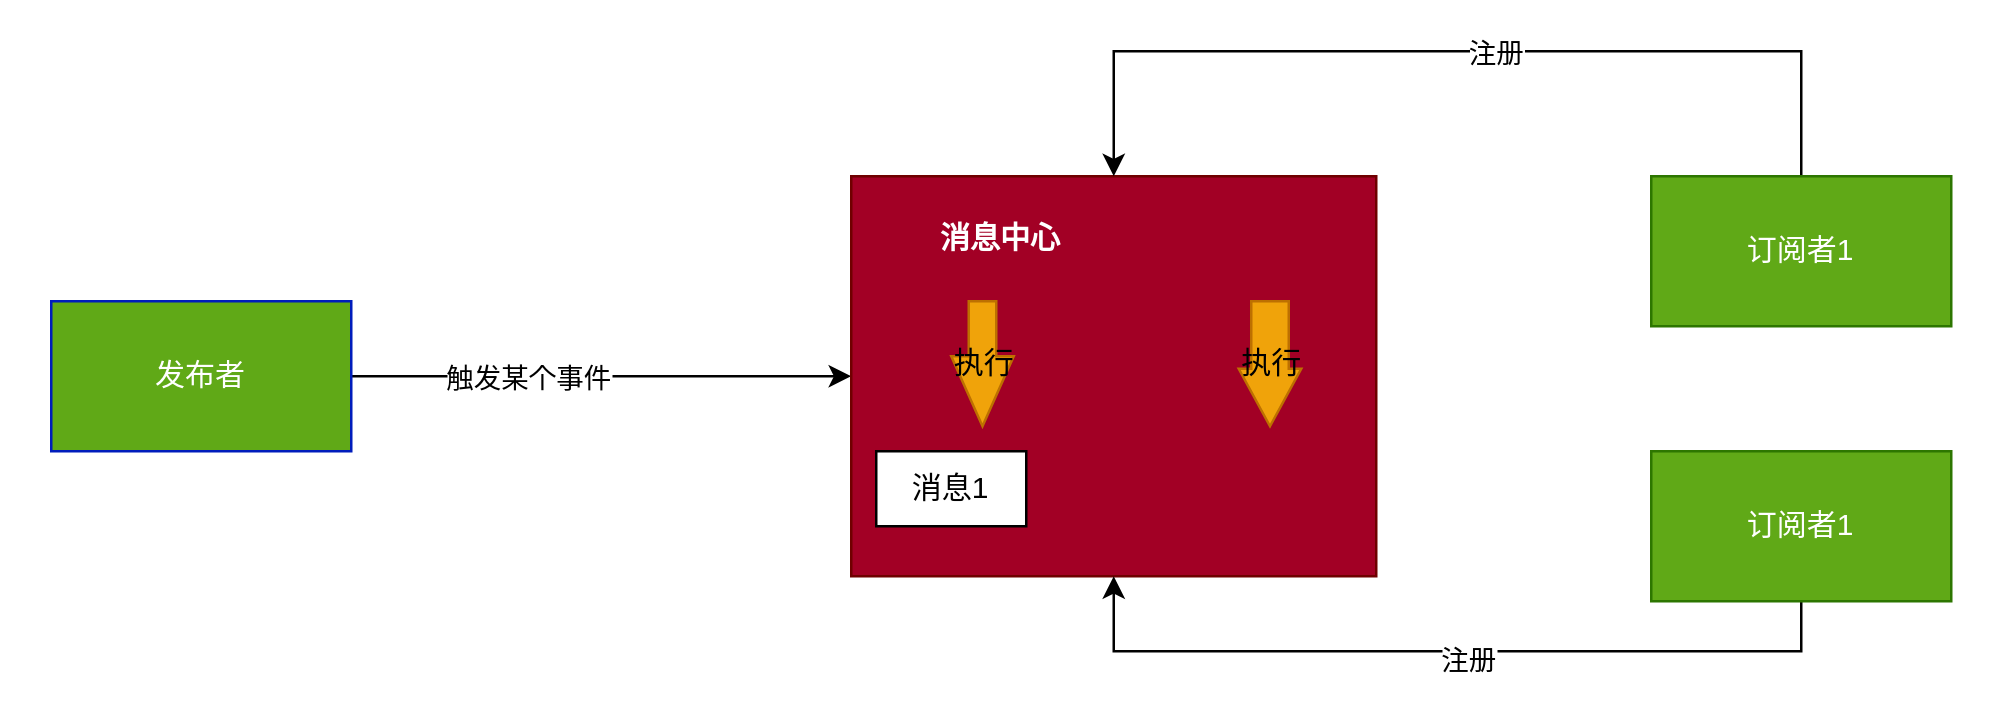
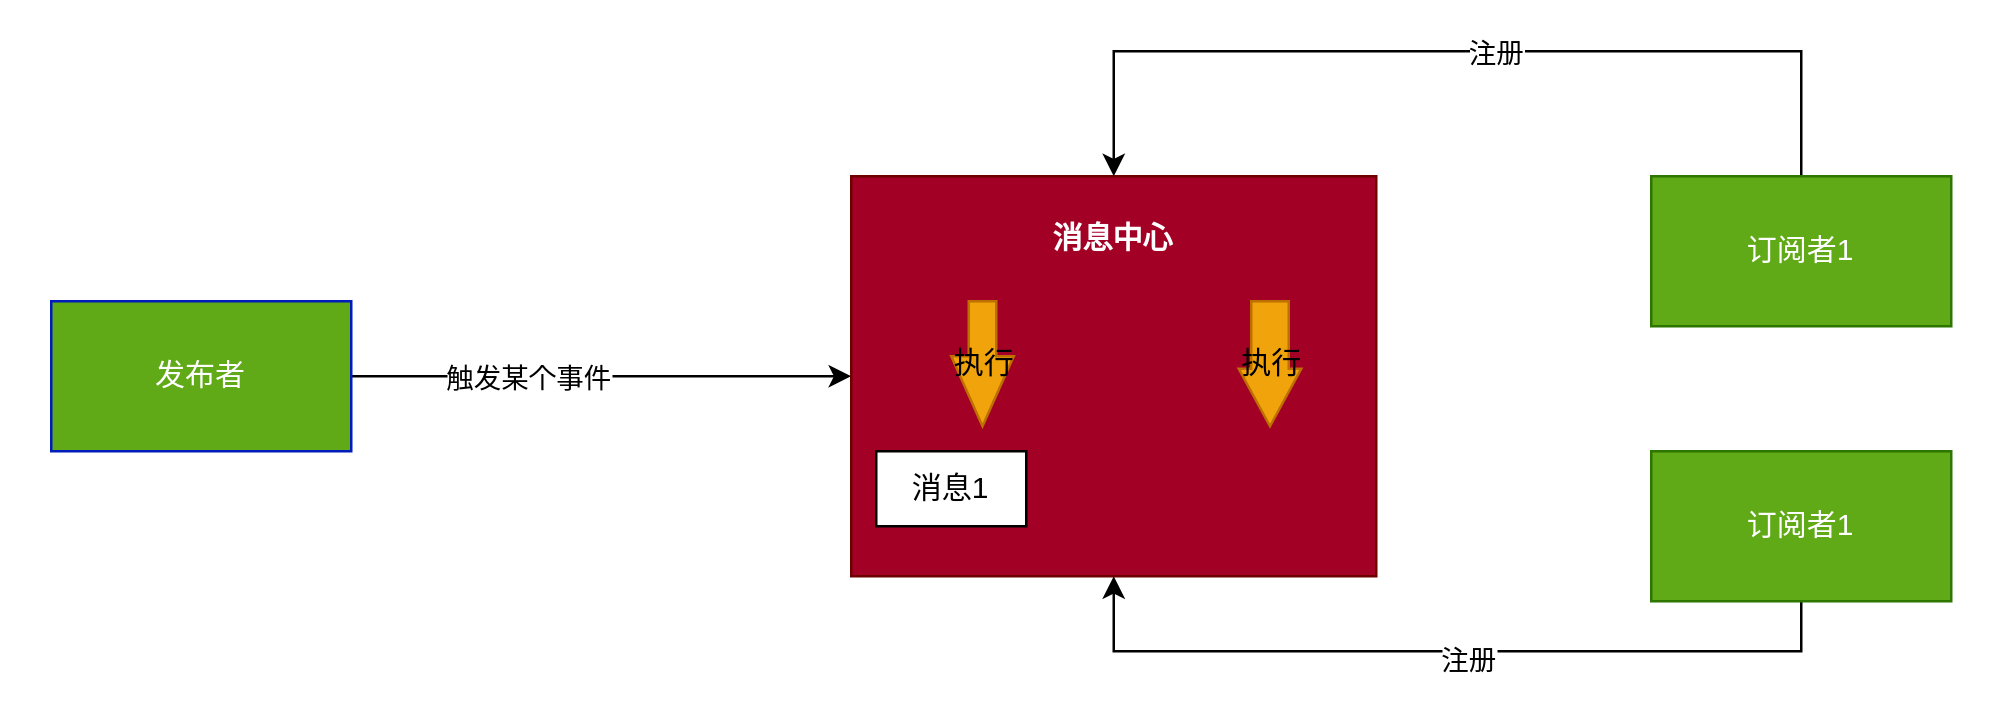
- <mxCell id="10" value="&lt;font color=&quot;#ffffff&quot;&gt;消息中心&lt;/font&gt;" style="text;html=1;strokeColor=none;fillColor=none;align=center;verticalAlign=middle;whiteSpace=wrap;rounded=0;fontStyle=1" vertex="1" parent="1"><mxGeometry x="370" y="80" width="60" height="30" as="geometry" /></mxCell>
+ <mxCell id="10" value="&lt;font color=&quot;#ffffff&quot;&gt;消息中心&lt;/font&gt;" style="text;html=1;strokeColor=none;fillColor=none;align=center;verticalAlign=middle;whiteSpace=wrap;rounded=0;fontStyle=1" vertex="1" parent="1"><mxGeometry x="415" y="80" width="60" height="30" as="geometry" /></mxCell>
